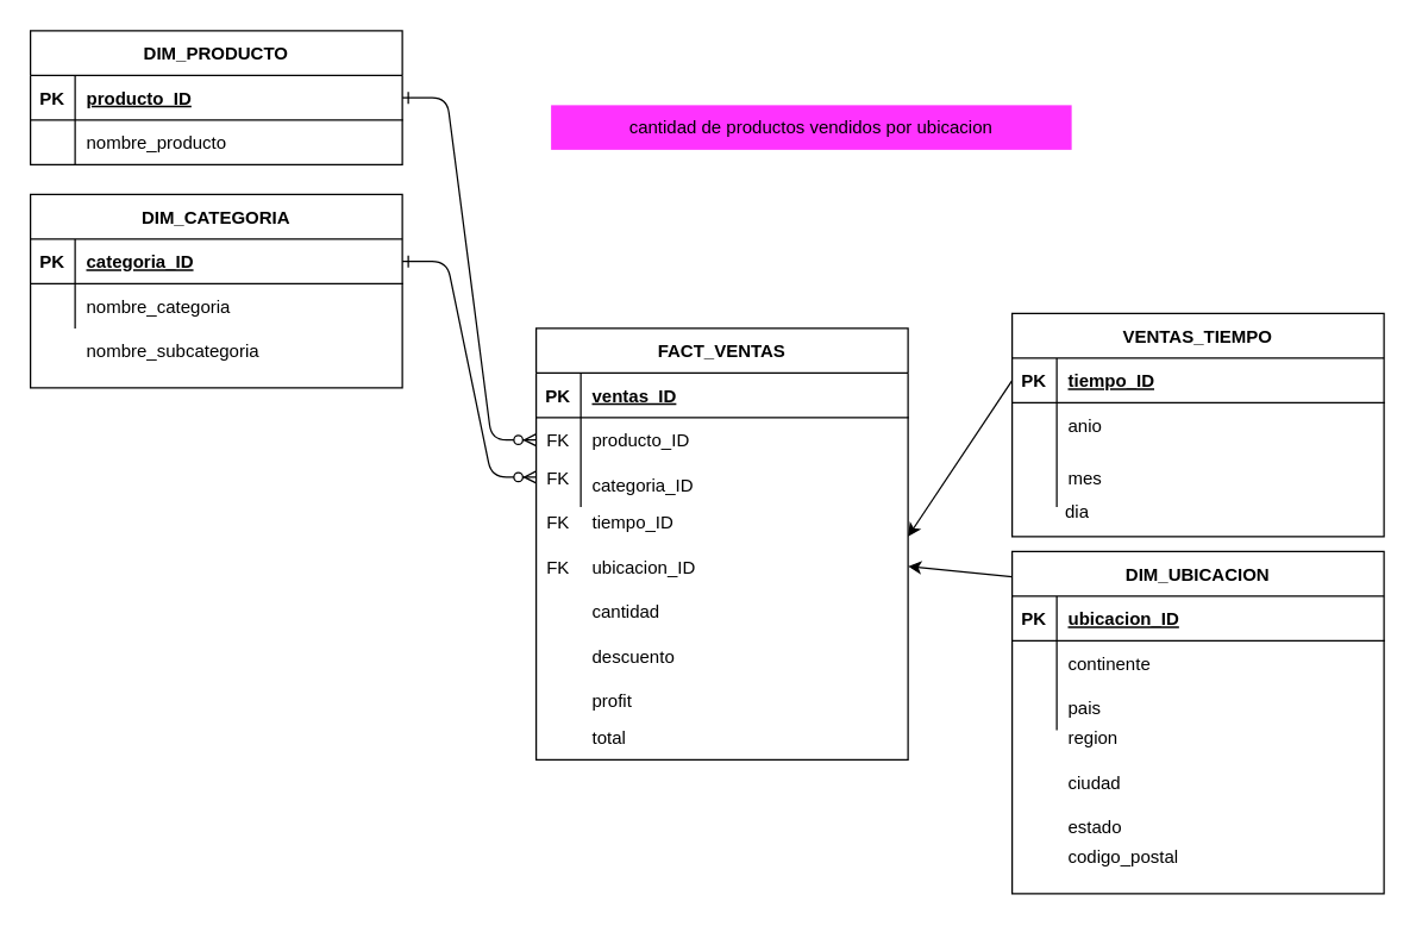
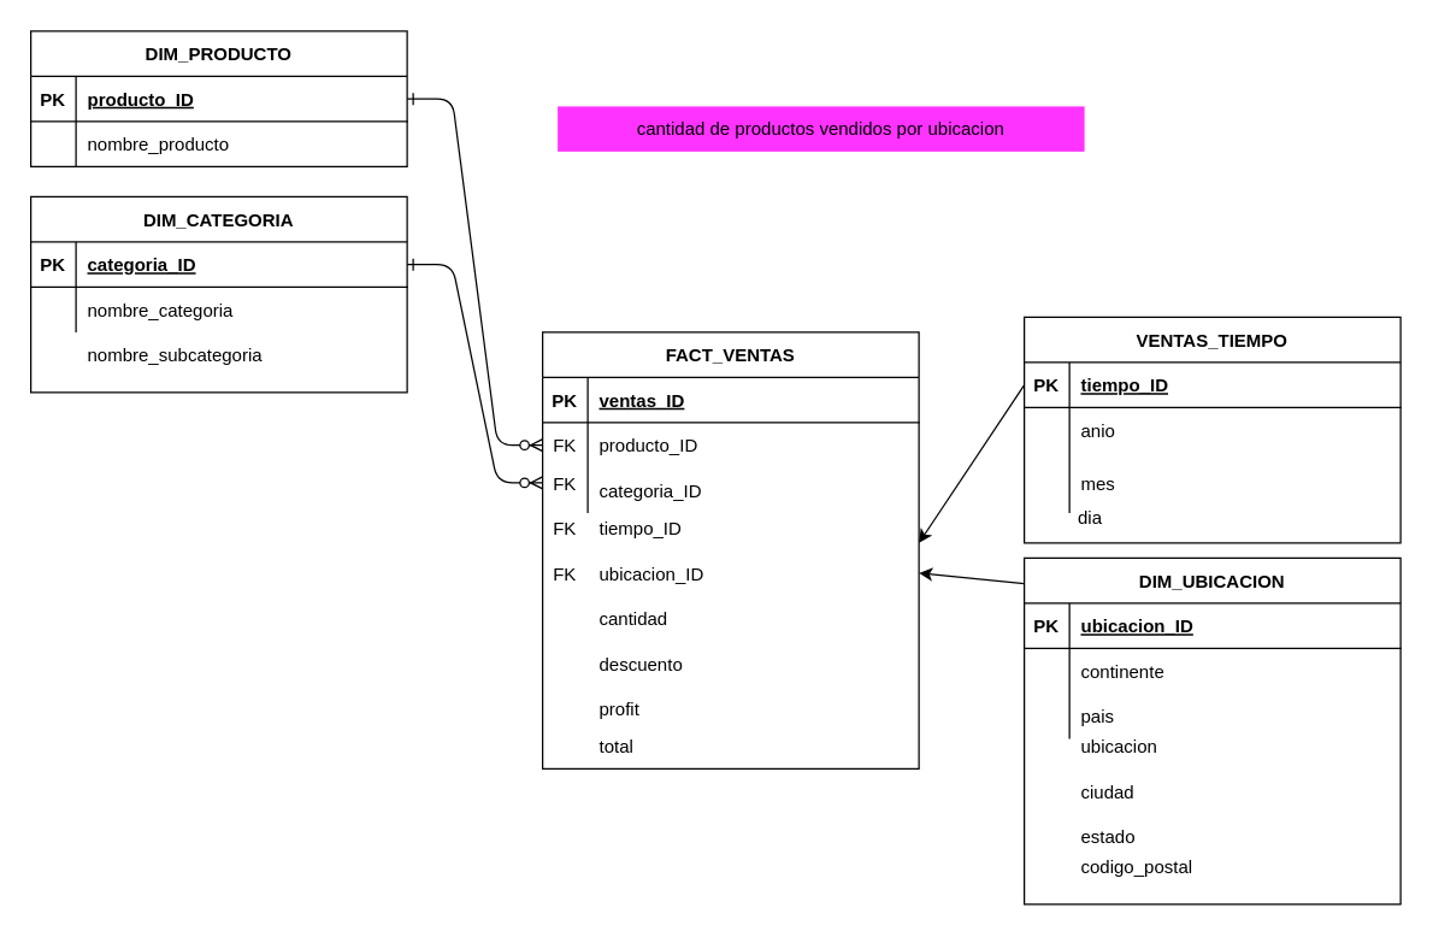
- <mxCell id="35" value="region" style="shape=partialRectangle;overflow=hidden;connectable=0;fillColor=none;top=0;left=0;bottom=0;right=0;align=left;spacingLeft=6;" parent="1" vertex="1"><mxGeometry x="710" y="480" width="220" height="30" as="geometry"><mxRectangle width="220" height="30" as="alternateBounds" /></mxGeometry></mxCell>
+ <mxCell id="35" value="ubicacion" style="shape=partialRectangle;overflow=hidden;connectable=0;fillColor=none;top=0;left=0;bottom=0;right=0;align=left;spacingLeft=6;" parent="1" vertex="1"><mxGeometry x="710" y="480" width="220" height="30" as="geometry"><mxRectangle width="220" height="30" as="alternateBounds" /></mxGeometry></mxCell>
